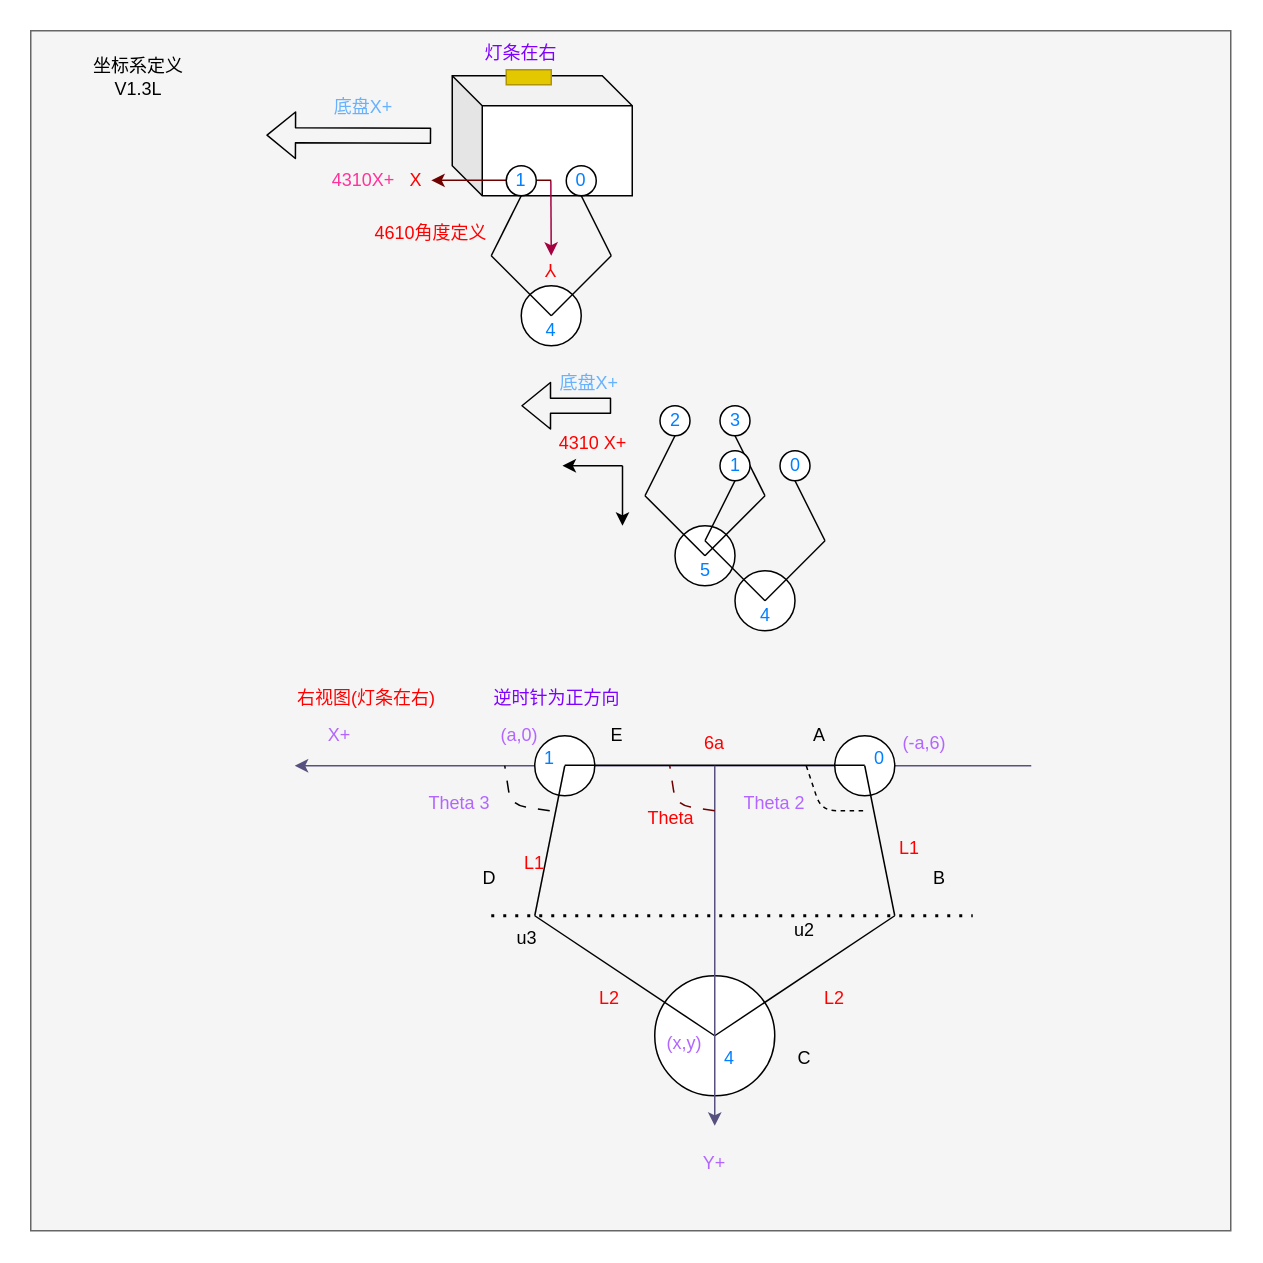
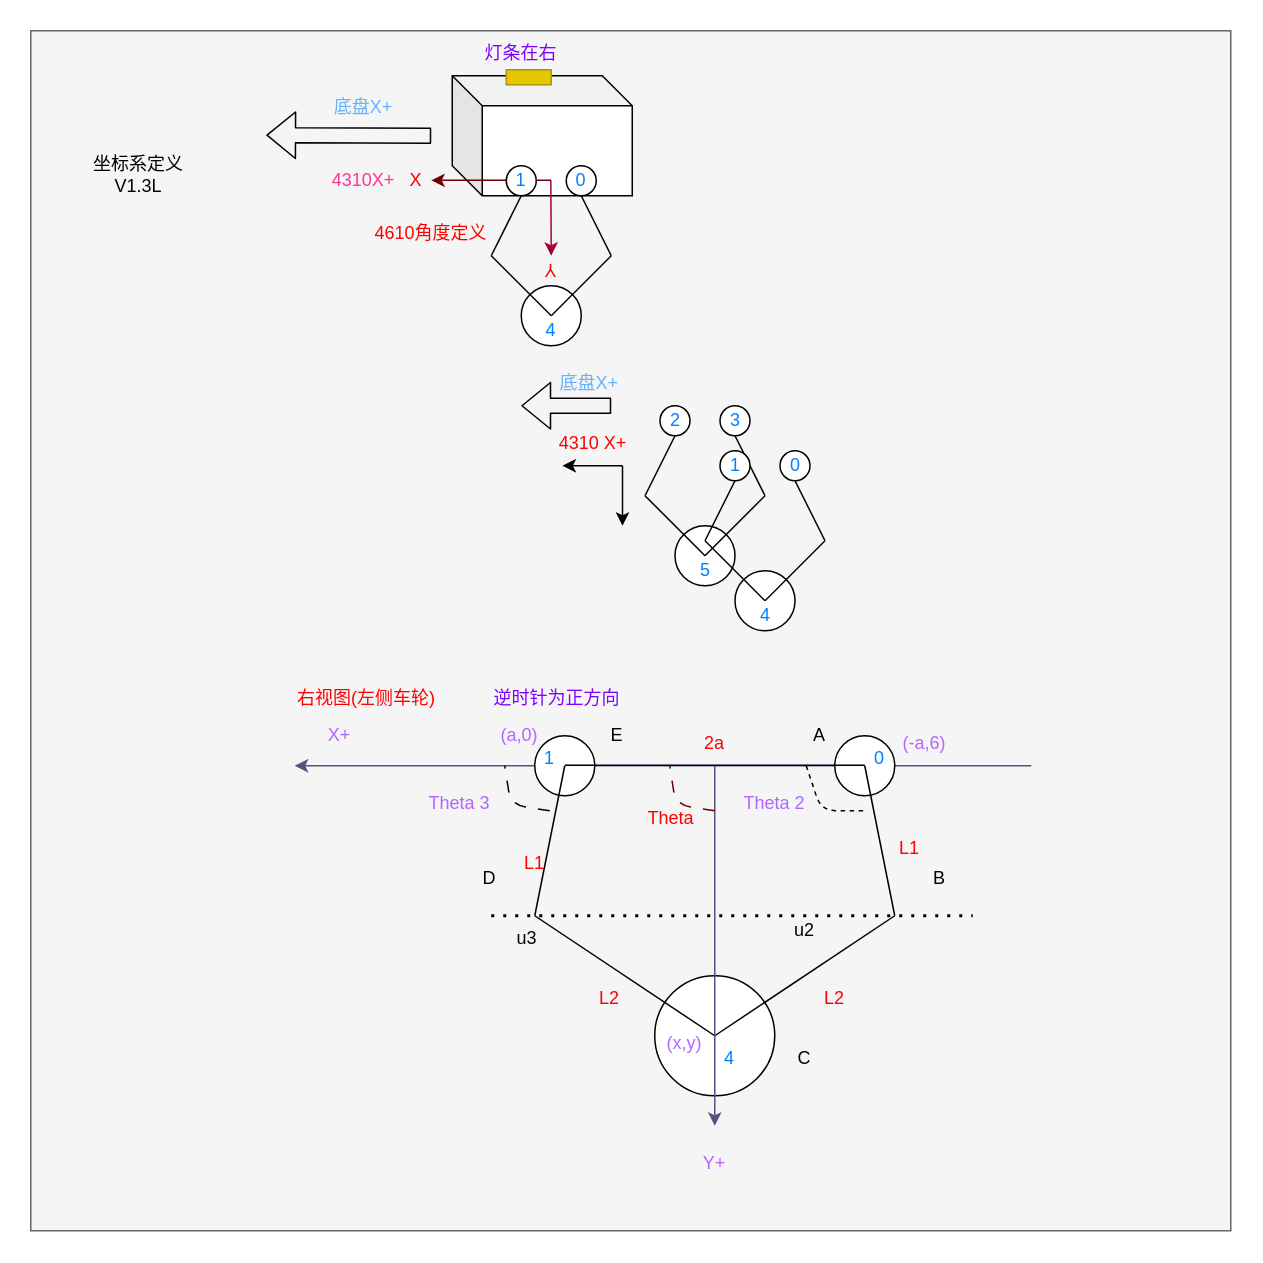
- <mxCell id="26" value="坐标系定义V1.3L" style="text;html=1;strokeColor=none;fillColor=none;align=center;verticalAlign=middle;whiteSpace=wrap;rounded=0;fontColor=#000000;" parent="1" vertex="1"><mxGeometry x="47" y="36" width="90" height="30" as="geometry" /></mxCell>
+ <mxCell id="26" value="坐标系定义V1.3L" style="text;html=1;strokeColor=none;fillColor=none;align=center;verticalAlign=middle;whiteSpace=wrap;rounded=0;fontColor=#000000;" parent="1" vertex="1"><mxGeometry x="47" y="101" width="90" height="30" as="geometry" /></mxCell>
- <mxCell id="54" value="右视图(灯条在右)" style="text;html=1;strokeColor=none;fillColor=none;align=left;verticalAlign=middle;whiteSpace=wrap;rounded=0;fontColor=#FF0000;" parent="1" vertex="1"><mxGeometry x="195.5" y="450" width="221" height="30" as="geometry" /></mxCell>
+ <mxCell id="54" value="右视图(左侧车轮)" style="text;html=1;strokeColor=none;fillColor=none;align=left;verticalAlign=middle;whiteSpace=wrap;rounded=0;fontColor=#FF0000;" parent="1" vertex="1"><mxGeometry x="195.5" y="450" width="221" height="30" as="geometry" /></mxCell>
- <mxCell id="32" value="6a" style="text;html=1;strokeColor=none;fillColor=none;align=center;verticalAlign=middle;whiteSpace=wrap;rounded=0;fontColor=#FF0000;" parent="1" vertex="1"><mxGeometry x="446" y="480" width="60" height="30" as="geometry" /></mxCell>
+ <mxCell id="32" value="2a" style="text;html=1;strokeColor=none;fillColor=none;align=center;verticalAlign=middle;whiteSpace=wrap;rounded=0;fontColor=#FF0000;" parent="1" vertex="1"><mxGeometry x="446" y="480" width="60" height="30" as="geometry" /></mxCell>
